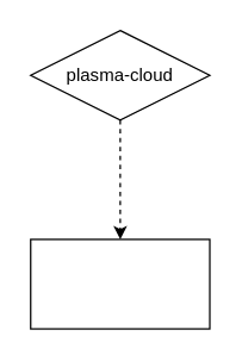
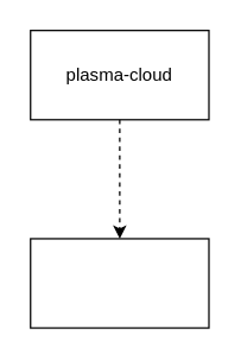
- <mxCell id="3" value="plasma-cloud" style="rhombus;whiteSpace=wrap;html=1;" vertex="1" parent="1"><mxGeometry x="20" y="20" width="120" height="60" as="geometry" /></mxCell>
+ <mxCell id="3" value="plasma-cloud" style="rounded=0;whiteSpace=wrap;html=1;" vertex="1" parent="1"><mxGeometry x="20" y="20" width="120" height="60" as="geometry" /></mxCell>
